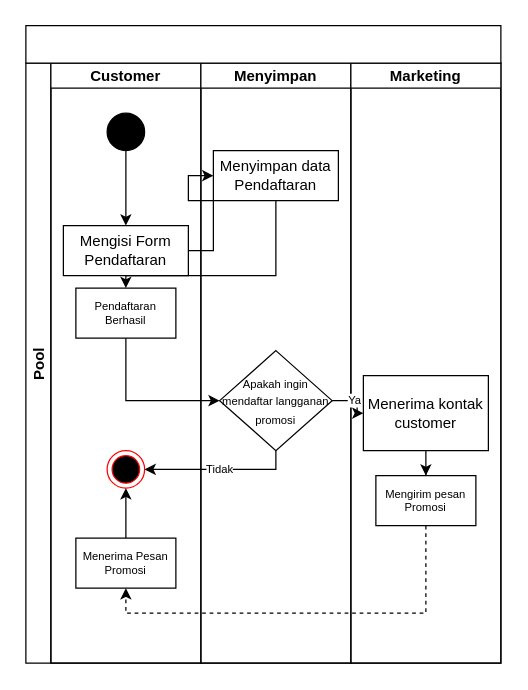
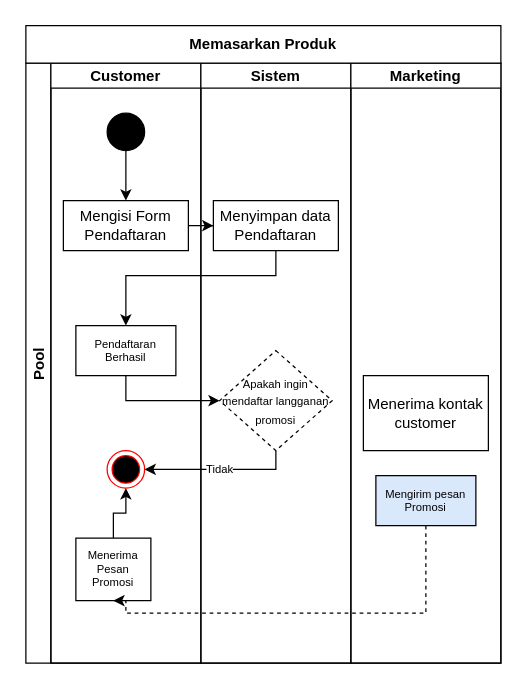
+ <mxCell id="26" value="&lt;b&gt;Memasarkan Produk&lt;/b&gt;" style="shape=partialRectangle;html=1;whiteSpace=wrap;connectable=0;overflow=hidden;fillColor=none;top=0;left=0;bottom=0;right=0;pointerEvents=1;" vertex="1" parent="25"><mxGeometry width="380" height="30" as="geometry"><mxRectangle width="380" height="30" as="alternateBounds" /></mxGeometry></mxCell>
- <mxCell id="11" value="Menyimpan" style="swimlane;startSize=20;" vertex="1" parent="2"><mxGeometry x="140" width="120" height="480" as="geometry" /></mxCell>
+ <mxCell id="11" value="Sistem" style="swimlane;startSize=20;" vertex="1" parent="2"><mxGeometry x="140" width="120" height="480" as="geometry" /></mxCell>
- <mxCell id="12" value="Menyimpan data Pendaftaran" style="rounded=0;whiteSpace=wrap;html=1;fillColor=#FFFFFF;" vertex="1" parent="11"><mxGeometry x="10" y="70" width="100" height="40" as="geometry" /></mxCell>
+ <mxCell id="12" value="Menyimpan data Pendaftaran" style="rounded=0;whiteSpace=wrap;html=1;fillColor=#FFFFFF;" vertex="1" parent="11"><mxGeometry x="10" y="110" width="100" height="40" as="geometry" /></mxCell>
- <mxCell id="6" value="Mengisi Form Pendaftaran" style="rounded=0;whiteSpace=wrap;html=1;fillColor=#FFFFFF;" vertex="1" parent="3"><mxGeometry x="10" y="130" width="100" height="40" as="geometry" /></mxCell>
+ <mxCell id="6" value="Mengisi Form Pendaftaran" style="rounded=0;whiteSpace=wrap;html=1;fillColor=#FFFFFF;" vertex="1" parent="3"><mxGeometry x="10" y="110" width="100" height="40" as="geometry" /></mxCell>
- <mxCell id="7" value="Pendaftaran Berhasil" style="rounded=0;whiteSpace=wrap;html=1;fontSize=9;fillColor=#FFFFFF;" vertex="1" parent="3"><mxGeometry x="20" y="180" width="80" height="40" as="geometry" /></mxCell>
+ <mxCell id="7" value="Pendaftaran Berhasil" style="rounded=0;whiteSpace=wrap;html=1;fontSize=9;fillColor=#FFFFFF;" vertex="1" parent="3"><mxGeometry x="20" y="210" width="80" height="40" as="geometry" /></mxCell>
- <mxCell id="13" value="&lt;font style=&quot;font-size: 9px&quot;&gt;Apakah ingin mendaftar langganan promosi&lt;/font&gt;" style="rhombus;whiteSpace=wrap;html=1;fillColor=#FFFFFF;" vertex="1" parent="11"><mxGeometry x="15" y="230" width="90" height="80" as="geometry" /></mxCell>
+ <mxCell id="13" value="&lt;font style=&quot;font-size: 9px&quot;&gt;Apakah ingin mendaftar langganan promosi&lt;/font&gt;" style="rhombus;whiteSpace=wrap;html=1;fillColor=#FFFFFF;dashed=1;" vertex="1" parent="11"><mxGeometry x="15" y="230" width="90" height="80" as="geometry" /></mxCell>
- <mxCell id="19" value="Ya" style="edgeStyle=orthogonalEdgeStyle;rounded=0;orthogonalLoop=1;jettySize=auto;html=1;fontSize=9;" edge="1" parent="2" source="13" target="16"><mxGeometry relative="1" as="geometry" /></mxCell>
- <mxCell id="15" style="edgeStyle=orthogonalEdgeStyle;rounded=0;orthogonalLoop=1;jettySize=auto;html=1;entryX=0.5;entryY=0;entryDx=0;entryDy=0;fontSize=9;" edge="1" parent="14" source="16" target="17"><mxGeometry relative="1" as="geometry" /></mxCell>
- <mxCell id="17" value="Mengirim pesan Promosi" style="rounded=0;whiteSpace=wrap;html=1;fontSize=9;fillColor=#FFFFFF;" vertex="1" parent="14"><mxGeometry x="20" y="330" width="80" height="40" as="geometry" /></mxCell>
+ <mxCell id="17" value="Mengirim pesan Promosi" style="rounded=0;whiteSpace=wrap;html=1;fontSize=9;fillColor=#dae8fc;" vertex="1" parent="14"><mxGeometry x="20" y="330" width="80" height="40" as="geometry" /></mxCell>
- <mxCell id="10" value="Menerima Pesan Promosi" style="rounded=0;whiteSpace=wrap;html=1;fontSize=9;fillColor=#FFFFFF;" vertex="1" parent="3"><mxGeometry x="20" y="380" width="80" height="40" as="geometry" /></mxCell>
+ <mxCell id="10" value="Menerima Pesan Promosi" style="rounded=0;whiteSpace=wrap;html=1;fontSize=9;fillColor=#FFFFFF;" vertex="1" parent="3"><mxGeometry x="20" y="380" width="60" height="50" as="geometry" /></mxCell>
